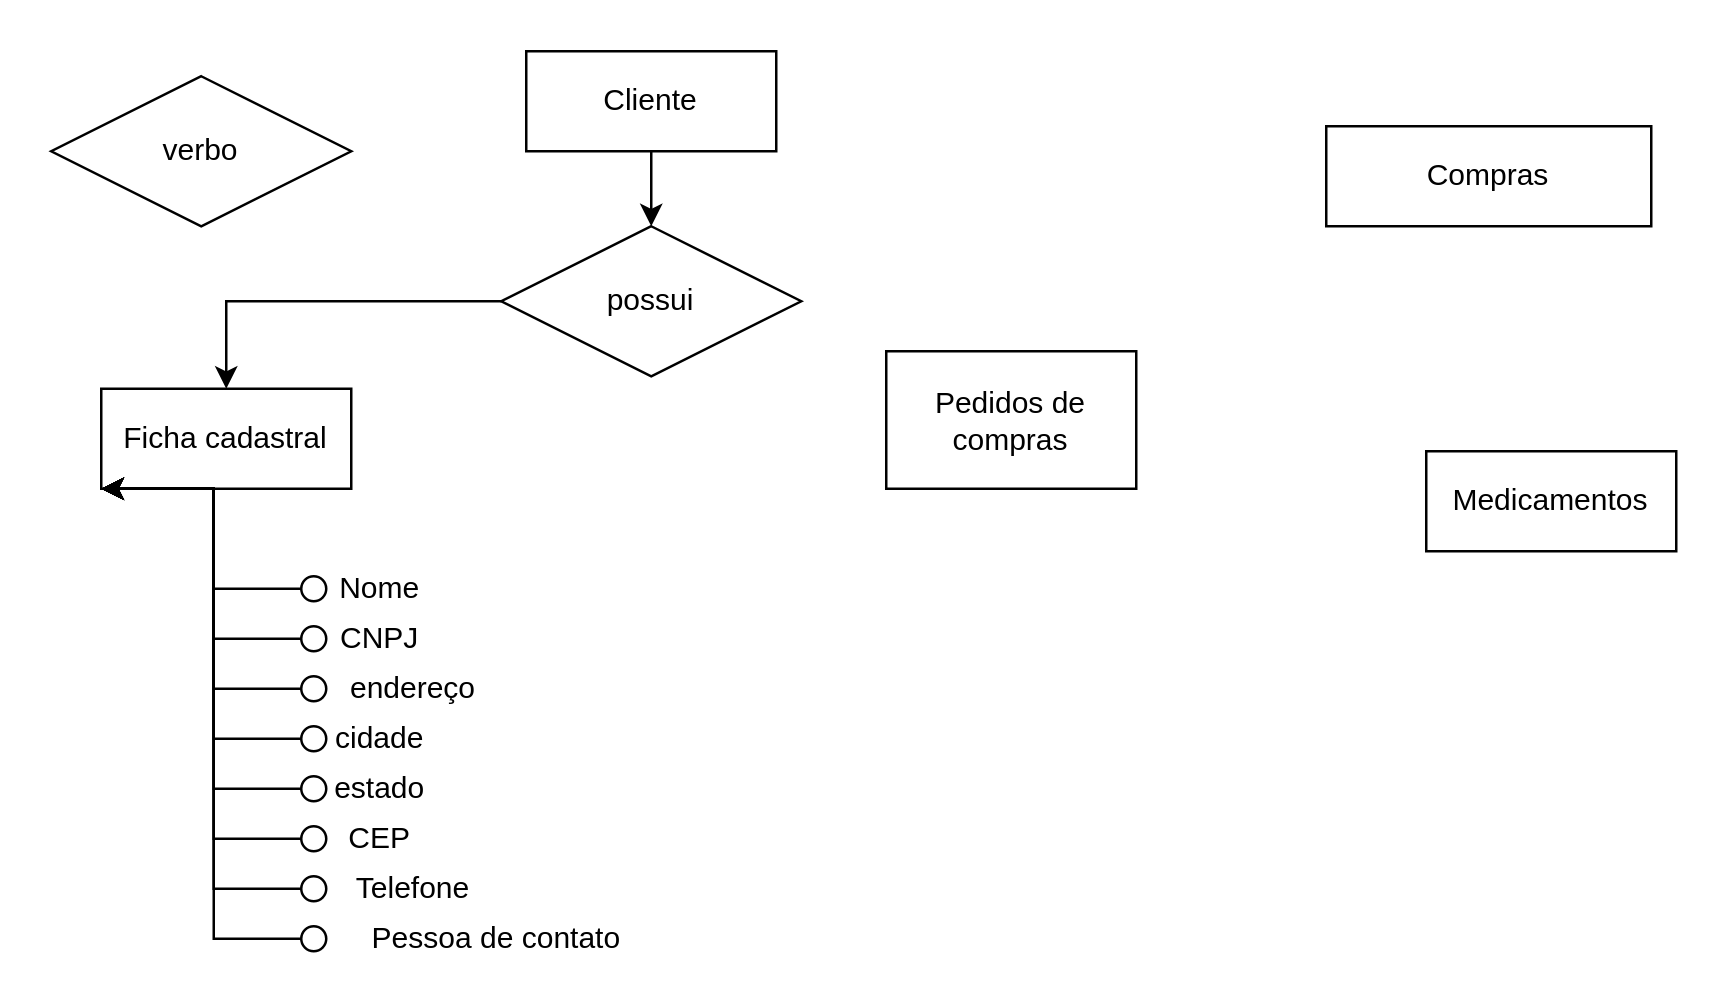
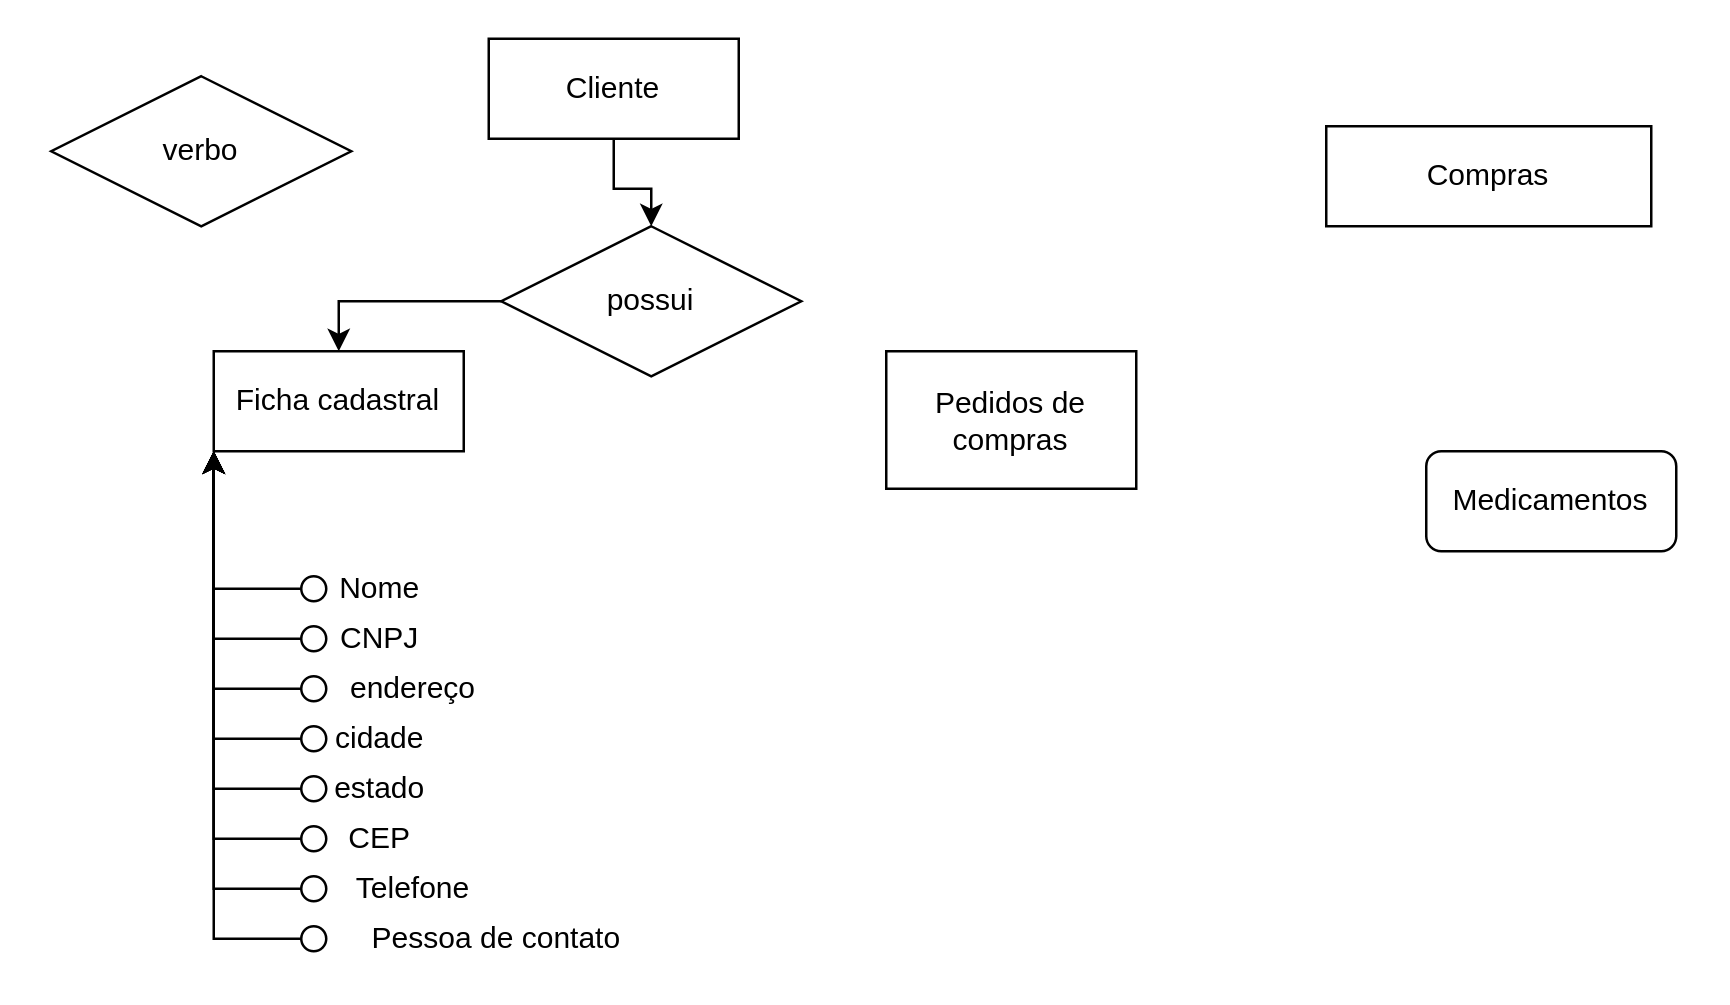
- <mxCell id="10" value="Cliente" style="whiteSpace=wrap;html=1;align=center;" vertex="1" parent="1"><mxGeometry x="210" y="20" width="100" height="40" as="geometry" /></mxCell>
+ <mxCell id="10" value="Cliente" style="whiteSpace=wrap;html=1;align=center;" vertex="1" parent="1"><mxGeometry x="195" y="15" width="100" height="40" as="geometry" /></mxCell>
- <mxCell id="5" value="Ficha cadastral" style="whiteSpace=wrap;html=1;align=center;" vertex="1" parent="1"><mxGeometry x="40" y="155" width="100" height="40" as="geometry" /></mxCell>
+ <mxCell id="5" value="Ficha cadastral" style="whiteSpace=wrap;html=1;align=center;" vertex="1" parent="1"><mxGeometry x="85" y="140" width="100" height="40" as="geometry" /></mxCell>
- <mxCell id="6" value="Medicamentos" style="whiteSpace=wrap;html=1;align=center;" vertex="1" parent="1"><mxGeometry x="570" y="180" width="100" height="40" as="geometry" /></mxCell>
+ <mxCell id="6" value="Medicamentos" style="whiteSpace=wrap;html=1;align=center;rounded=1;" vertex="1" parent="1"><mxGeometry x="570" y="180" width="100" height="40" as="geometry" /></mxCell>
